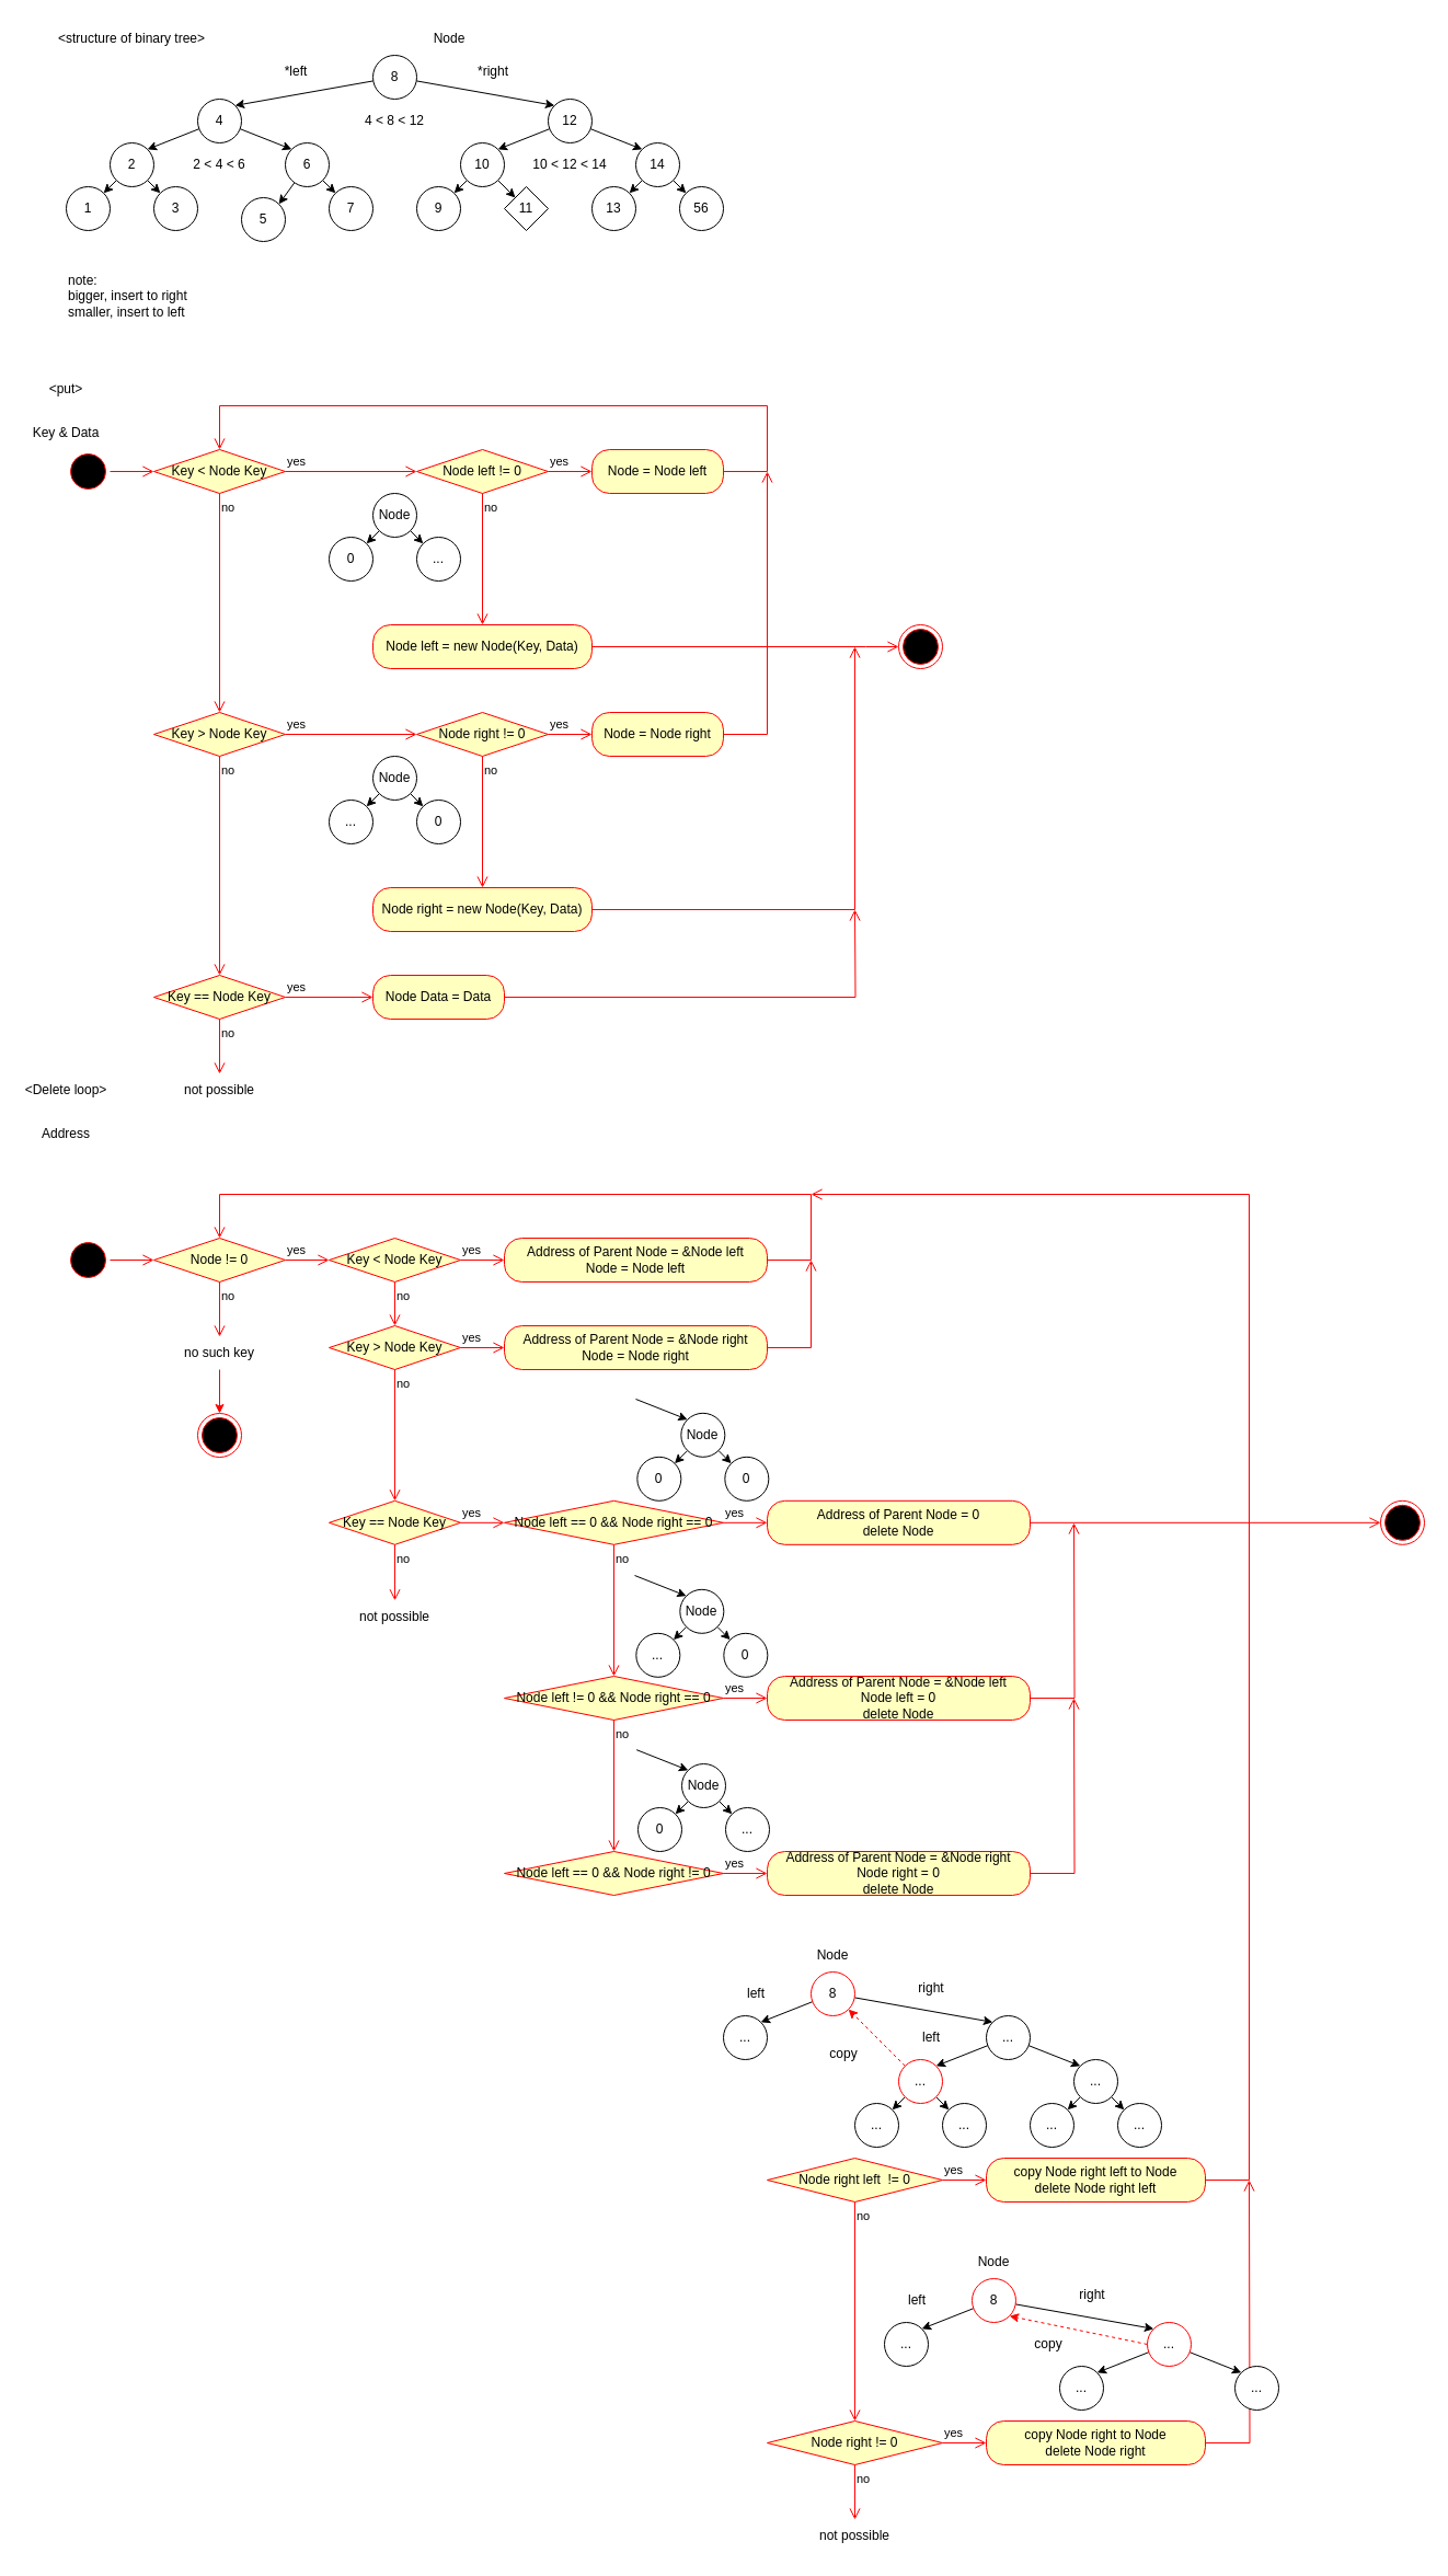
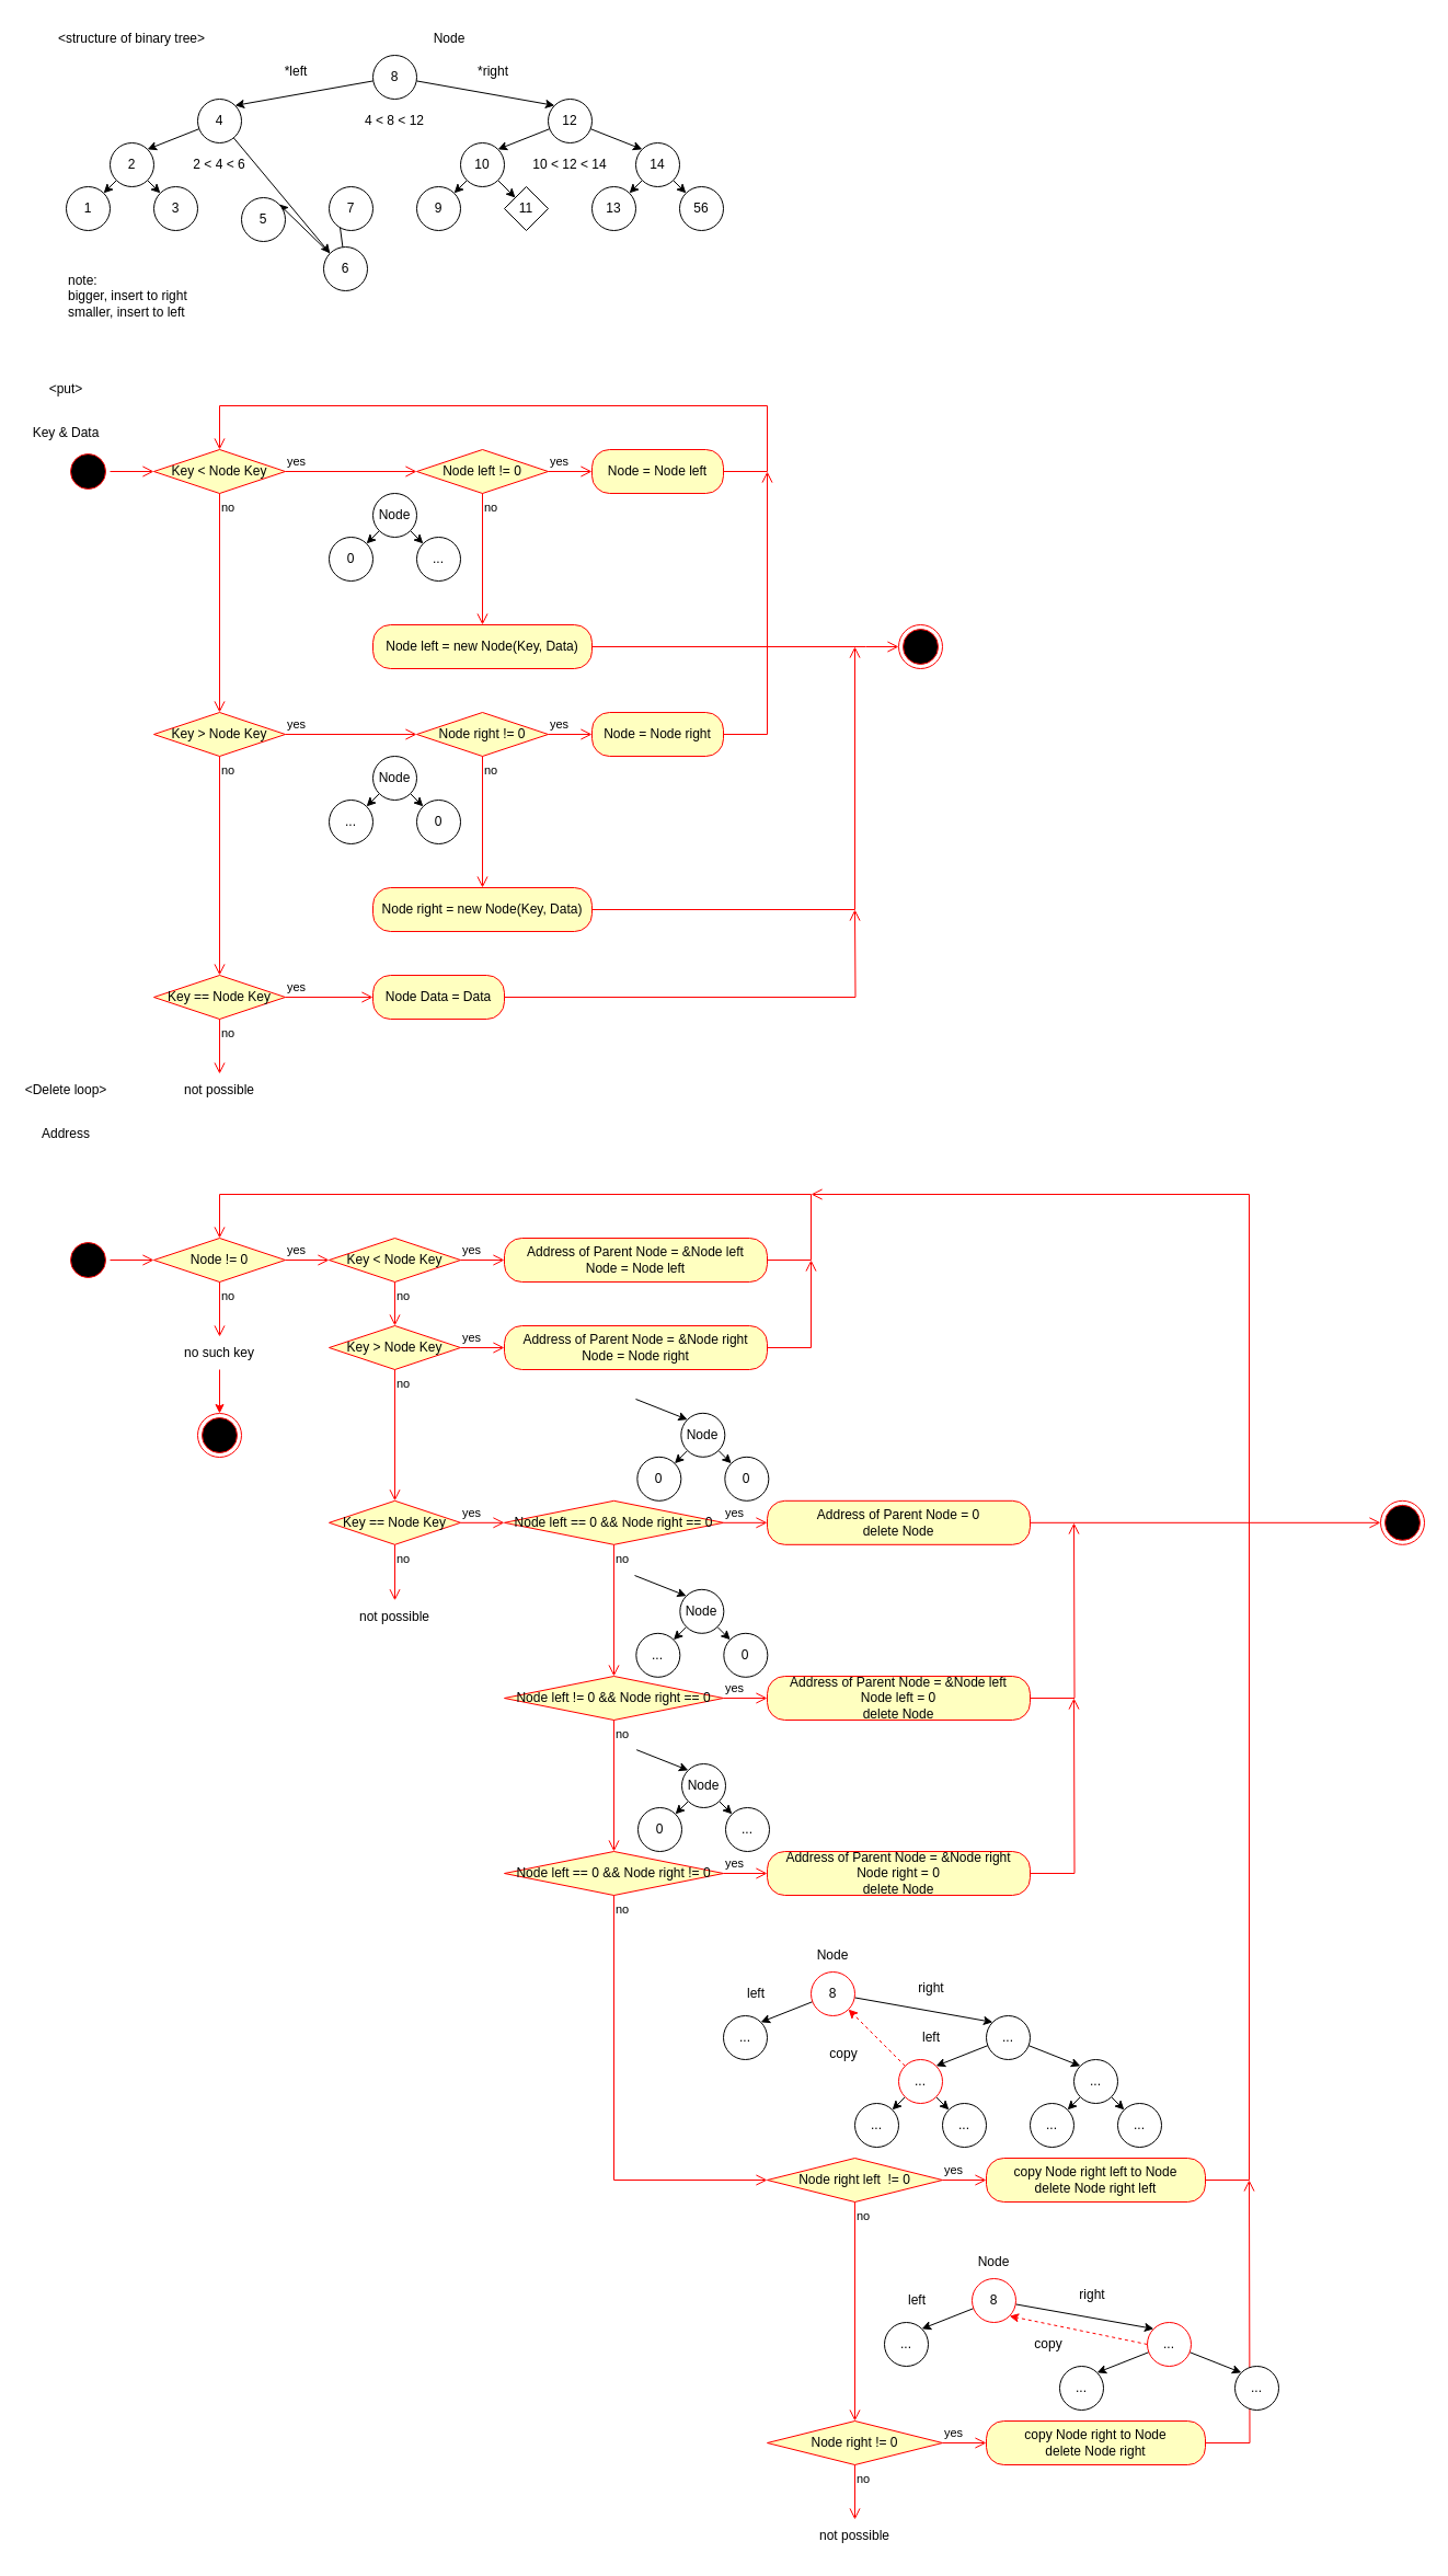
- <mxCell id="16" value="6" style="ellipse;whiteSpace=wrap;html=1;aspect=fixed;" parent="1" vertex="1"><mxGeometry x="260" y="130" width="40" height="40" as="geometry" /></mxCell>
+ <mxCell id="16" value="6" style="ellipse;whiteSpace=wrap;html=1;aspect=fixed;" parent="1" vertex="1"><mxGeometry x="295" y="225" width="40" height="40" as="geometry" /></mxCell>
+ <mxCell id="105" value="no" style="edgeStyle=orthogonalEdgeStyle;html=1;align=left;verticalAlign=top;endArrow=open;endSize=8;strokeColor=#ff0000;rounded=0;entryX=0;entryY=0.5;entryDx=0;entryDy=0;" edge="1" source="103" parent="1" target="110"><mxGeometry x="-1" relative="1" as="geometry"><mxPoint x="600" y="1850" as="targetPoint" /><Array as="points"><mxPoint x="560" y="1990" /></Array></mxGeometry></mxCell>
